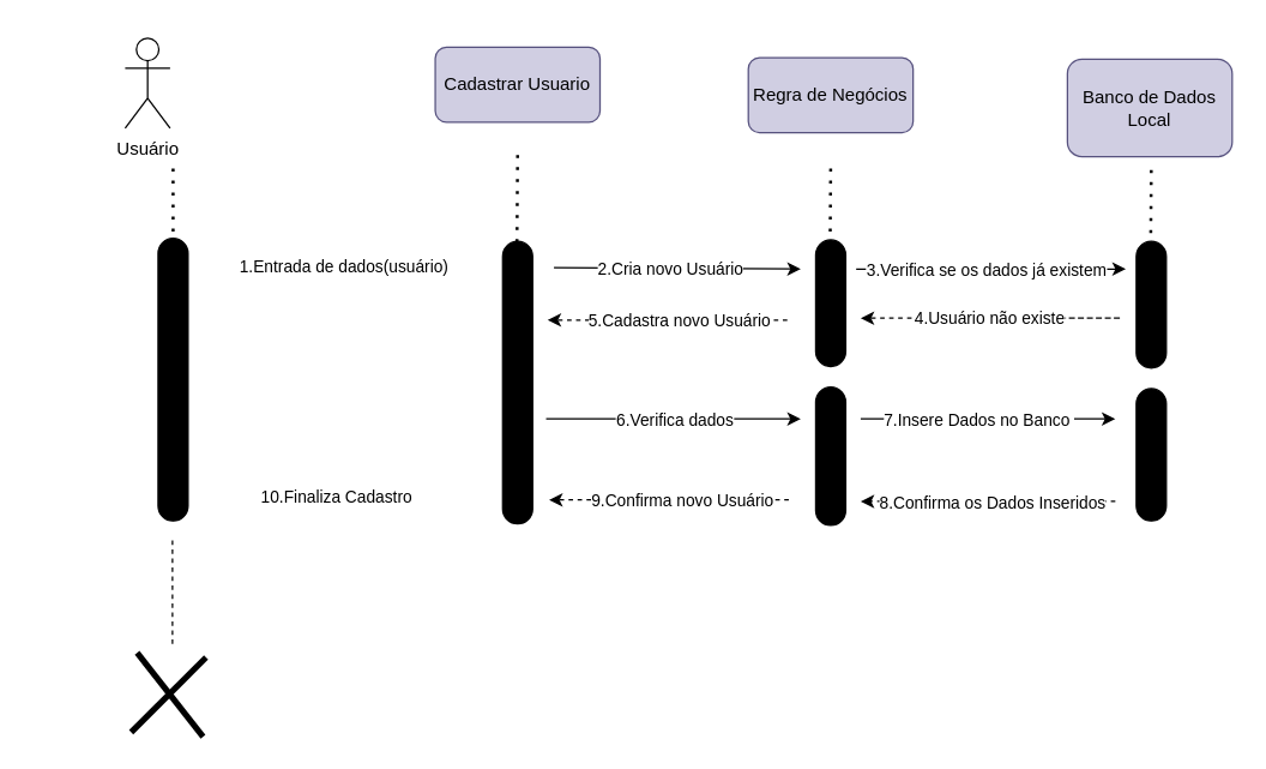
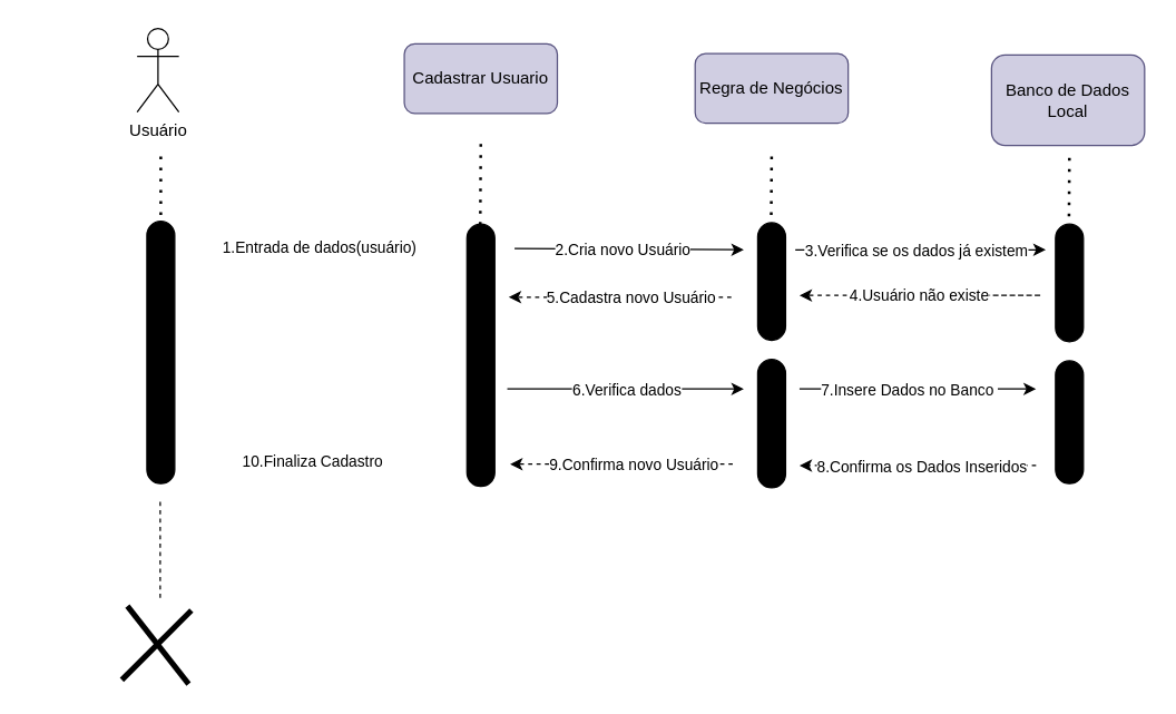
- <mxCell id="31" value="Usuário" style="shape=umlActor;verticalLabelPosition=bottom;verticalAlign=top;html=1;outlineConnect=0;" vertex="1" parent="1"><mxGeometry x="83" y="25" width="30" height="60" as="geometry" /></mxCell>
+ <mxCell id="31" value="Usuário" style="shape=umlActor;verticalLabelPosition=bottom;verticalAlign=top;html=1;outlineConnect=0;" vertex="1" parent="1"><mxGeometry x="98" y="20" width="30" height="60" as="geometry" /></mxCell>
